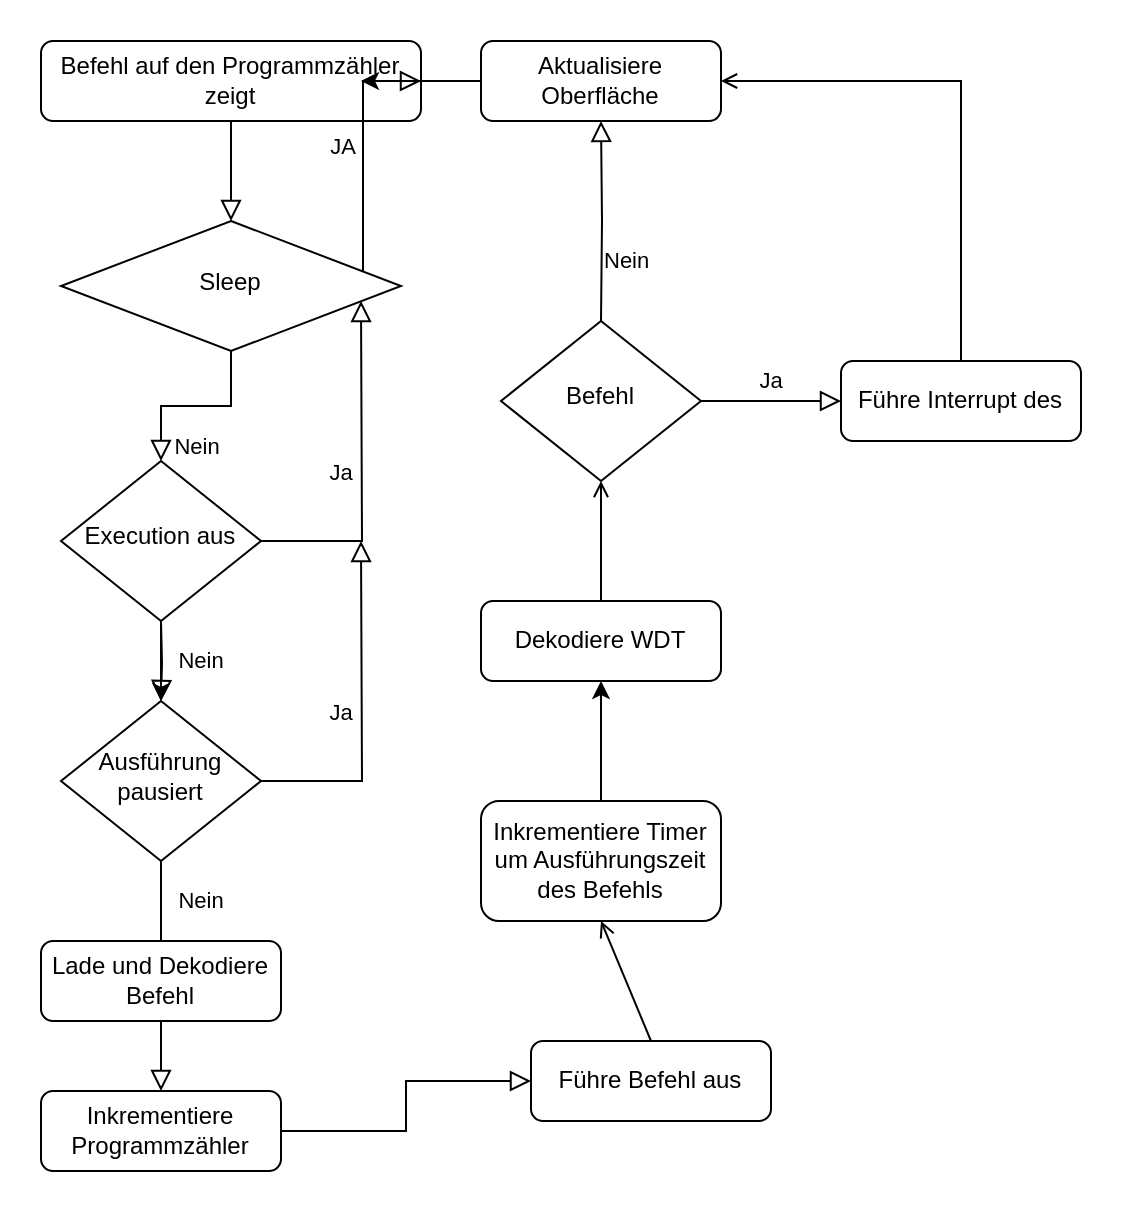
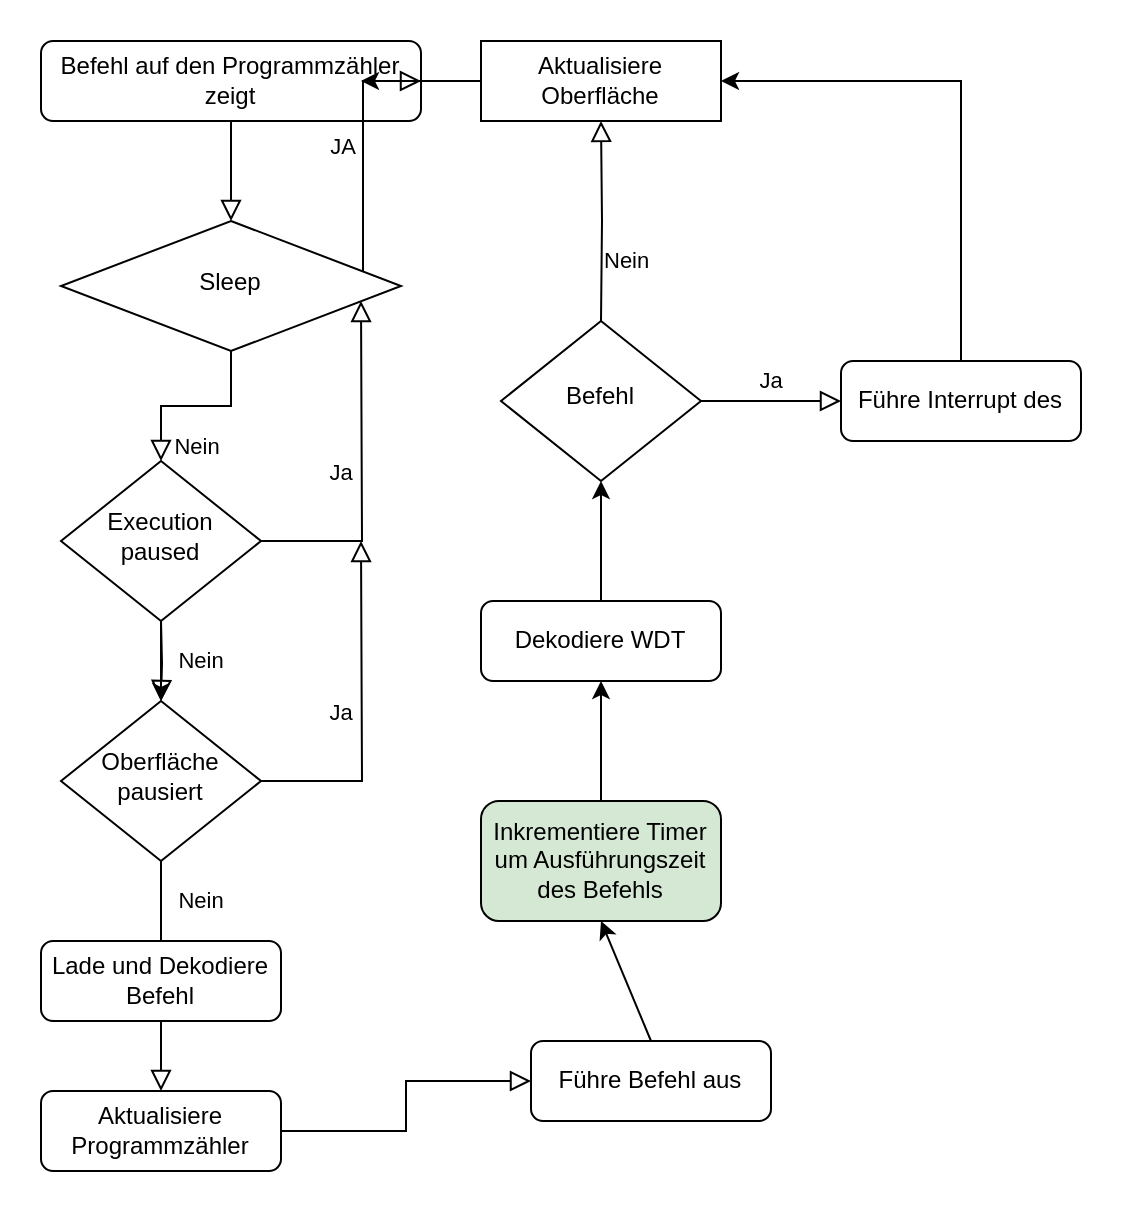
- <mxCell id="24" value="Aktualisiere Oberfläche" style="rounded=1;whiteSpace=wrap;html=1;fontSize=12;glass=0;strokeWidth=1;shadow=0;" vertex="1" parent="1"><mxGeometry x="240" y="20" width="120" height="40" as="geometry" /></mxCell>
+ <mxCell id="24" value="Aktualisiere Oberfläche" style="whiteSpace=wrap;html=1;fontSize=12;glass=0;strokeWidth=1;shadow=0;rounded=0;" vertex="1" parent="1"><mxGeometry x="240" y="20" width="120" height="40" as="geometry" /></mxCell>
- <mxCell id="28" value="" style="endArrow=open;html=1;rounded=0;exitX=0.5;exitY=0;exitDx=0;exitDy=0;entryX=1;entryY=0.5;entryDx=0;entryDy=0;" edge="1" parent="1" source="23" target="24"><mxGeometry width="50" height="50" relative="1" as="geometry"><mxPoint x="330" y="575" as="sourcePoint" /><mxPoint x="370" y="80" as="targetPoint" /><Array as="points"><mxPoint x="480" y="40" /></Array></mxGeometry></mxCell>
+ <mxCell id="28" value="" style="endArrow=classic;html=1;rounded=0;exitX=0.5;exitY=0;exitDx=0;exitDy=0;entryX=1;entryY=0.5;entryDx=0;entryDy=0;" edge="1" parent="1" source="23" target="24"><mxGeometry width="50" height="50" relative="1" as="geometry"><mxPoint x="330" y="575" as="sourcePoint" /><mxPoint x="370" y="80" as="targetPoint" /><Array as="points"><mxPoint x="480" y="40" /></Array></mxGeometry></mxCell>
- <mxCell id="27" value="" style="endArrow=open;html=1;rounded=0;exitX=0.5;exitY=0;exitDx=0;exitDy=0;entryX=0.5;entryY=1;entryDx=0;entryDy=0;fontColor=default;labelBackgroundColor=default;" edge="1" parent="1" source="19" target="21"><mxGeometry width="50" height="50" relative="1" as="geometry"><mxPoint x="320" y="565" as="sourcePoint" /><mxPoint x="320" y="480" as="targetPoint" /></mxGeometry></mxCell>
+ <mxCell id="27" value="" style="endArrow=classic;html=1;rounded=0;exitX=0.5;exitY=0;exitDx=0;exitDy=0;entryX=0.5;entryY=1;entryDx=0;entryDy=0;fontColor=default;labelBackgroundColor=default;" edge="1" parent="1" source="19" target="21"><mxGeometry width="50" height="50" relative="1" as="geometry"><mxPoint x="320" y="565" as="sourcePoint" /><mxPoint x="320" y="480" as="targetPoint" /></mxGeometry></mxCell>
- <mxCell id="9" value="Execution aus" style="rhombus;whiteSpace=wrap;html=1;shadow=0;fontFamily=Helvetica;fontSize=12;align=center;strokeWidth=1;spacing=6;spacingTop=-4;" parent="1" vertex="1"><mxGeometry x="30" y="230" width="100" height="80" as="geometry" /></mxCell>
+ <mxCell id="9" value="Execution paused" style="rhombus;whiteSpace=wrap;html=1;shadow=0;fontFamily=Helvetica;fontSize=12;align=center;strokeWidth=1;spacing=6;spacingTop=-4;" parent="1" vertex="1"><mxGeometry x="30" y="230" width="100" height="80" as="geometry" /></mxCell>
- <mxCell id="12" value="Ausführung pausiert" style="rhombus;whiteSpace=wrap;html=1;shadow=0;fontFamily=Helvetica;fontSize=12;align=center;strokeWidth=1;spacing=6;spacingTop=-4;" vertex="1" parent="1"><mxGeometry x="30" y="350" width="100" height="80" as="geometry" /></mxCell>
+ <mxCell id="12" value="Oberfläche pausiert" style="rhombus;whiteSpace=wrap;html=1;shadow=0;fontFamily=Helvetica;fontSize=12;align=center;strokeWidth=1;spacing=6;spacingTop=-4;" vertex="1" parent="1"><mxGeometry x="30" y="350" width="100" height="80" as="geometry" /></mxCell>
- <mxCell id="20" value="Inkrementiere Timer um Ausführungszeit des Befehls" style="rounded=1;whiteSpace=wrap;html=1;fontSize=12;glass=0;strokeWidth=1;shadow=0;" vertex="1" parent="1"><mxGeometry x="240" y="400" width="120" height="60" as="geometry" /></mxCell>
+ <mxCell id="20" value="Inkrementiere Timer um Ausführungszeit des Befehls" style="rounded=1;whiteSpace=wrap;html=1;fontSize=12;glass=0;strokeWidth=1;shadow=0;fillColor=#d5e8d4;" vertex="1" parent="1"><mxGeometry x="240" y="400" width="120" height="60" as="geometry" /></mxCell>
- <mxCell id="25" value="" style="endArrow=open;rounded=0;exitX=0.5;exitY=0;exitDx=0;exitDy=0;entryX=0.5;entryY=1;entryDx=0;entryDy=0;html=1;strokeColor=default;" edge="1" parent="1" source="17" target="20"><mxGeometry width="50" height="50" relative="1" as="geometry"><mxPoint x="420" y="460" as="sourcePoint" /><mxPoint x="470" y="410" as="targetPoint" /></mxGeometry></mxCell>
+ <mxCell id="25" value="" style="endArrow=classic;rounded=0;exitX=0.5;exitY=0;exitDx=0;exitDy=0;entryX=0.5;entryY=1;entryDx=0;entryDy=0;html=1;strokeColor=default;" edge="1" parent="1" source="17" target="20"><mxGeometry width="50" height="50" relative="1" as="geometry"><mxPoint x="420" y="460" as="sourcePoint" /><mxPoint x="470" y="410" as="targetPoint" /></mxGeometry></mxCell>
- <mxCell id="15" value="Inkrementiere Programmzähler" style="rounded=1;whiteSpace=wrap;html=1;fontSize=12;glass=0;strokeWidth=1;shadow=0;" vertex="1" parent="1"><mxGeometry x="20" y="545" width="120" height="40" as="geometry" /></mxCell>
+ <mxCell id="15" value="Aktualisiere Programmzähler" style="rounded=1;whiteSpace=wrap;html=1;fontSize=12;glass=0;strokeWidth=1;shadow=0;" vertex="1" parent="1"><mxGeometry x="20" y="545" width="120" height="40" as="geometry" /></mxCell>
